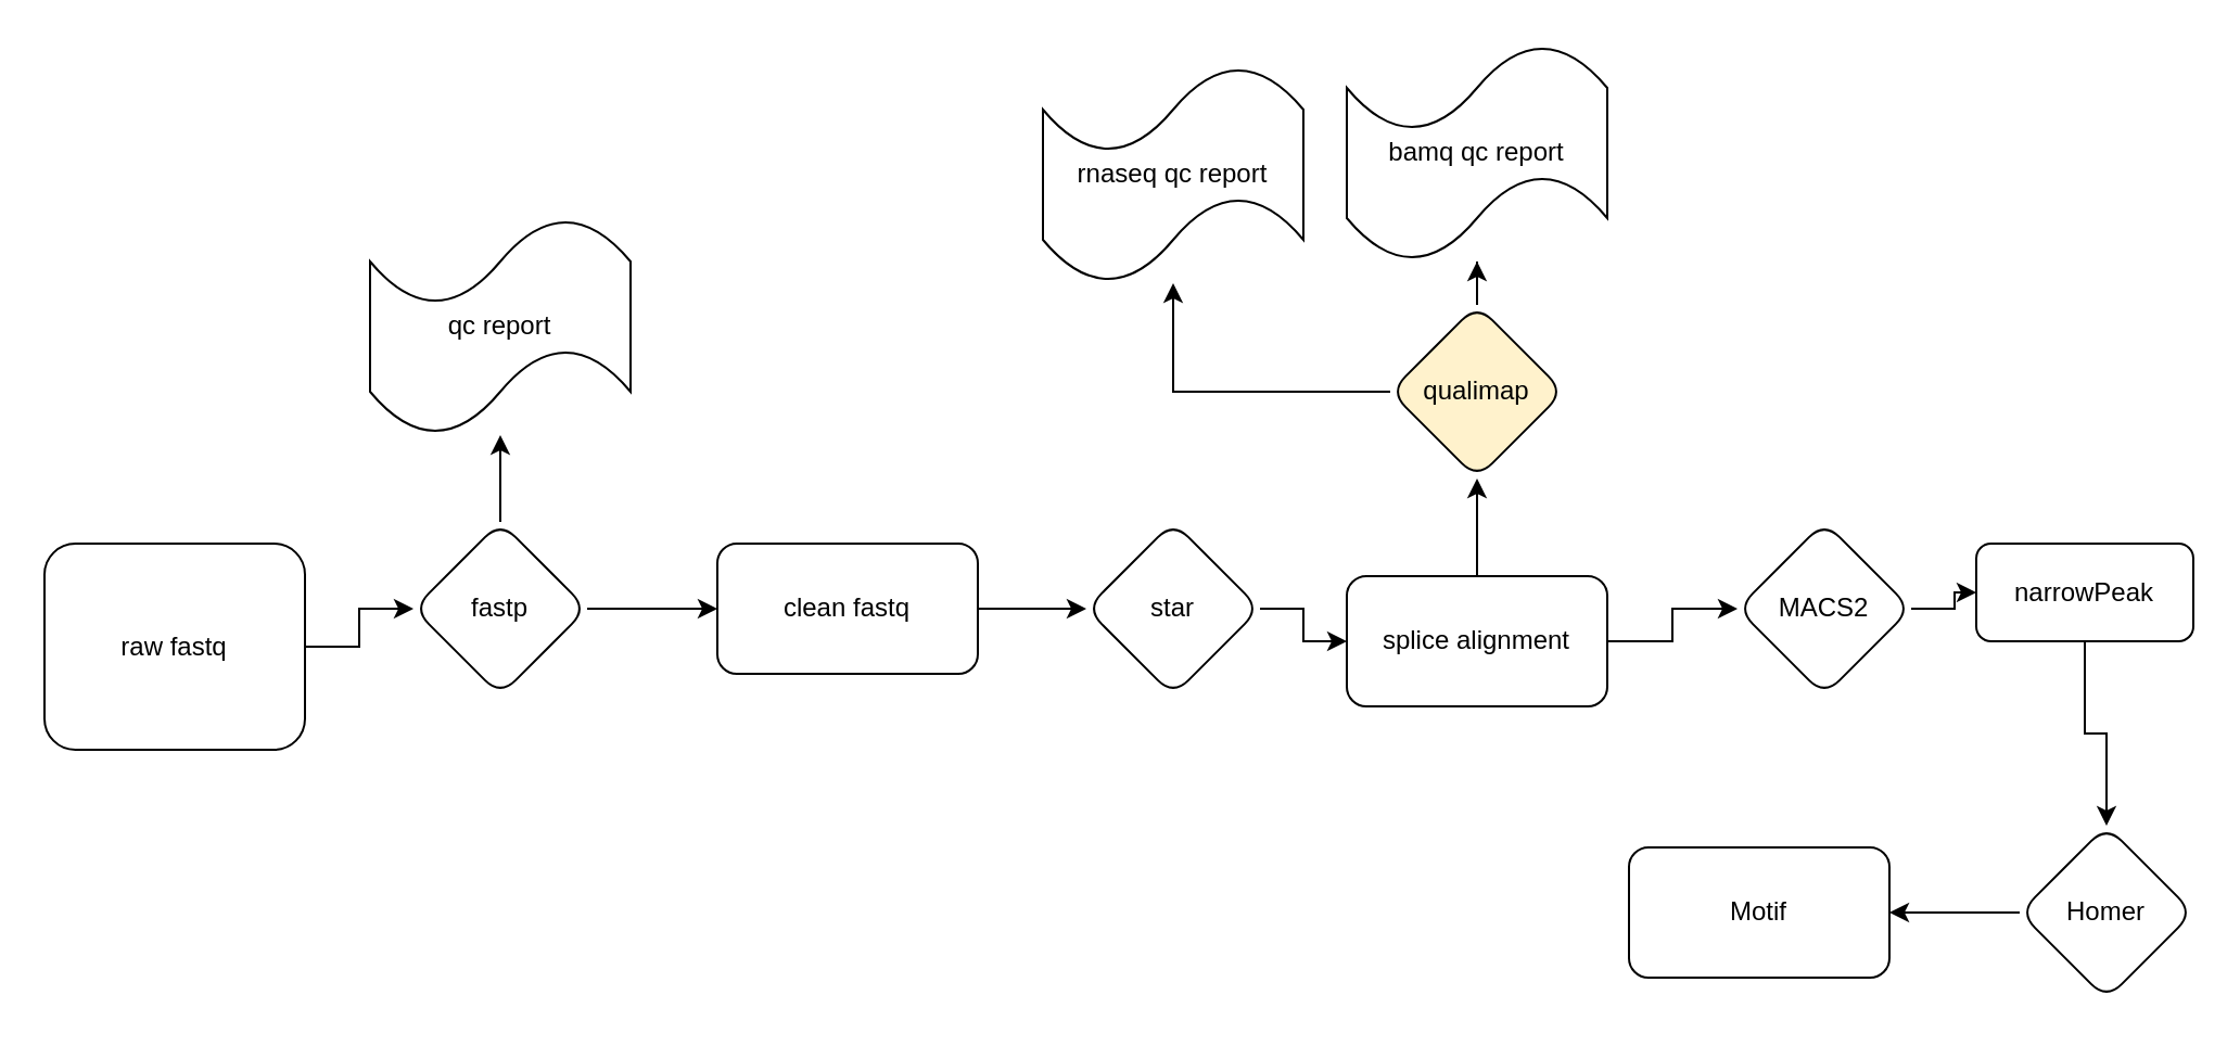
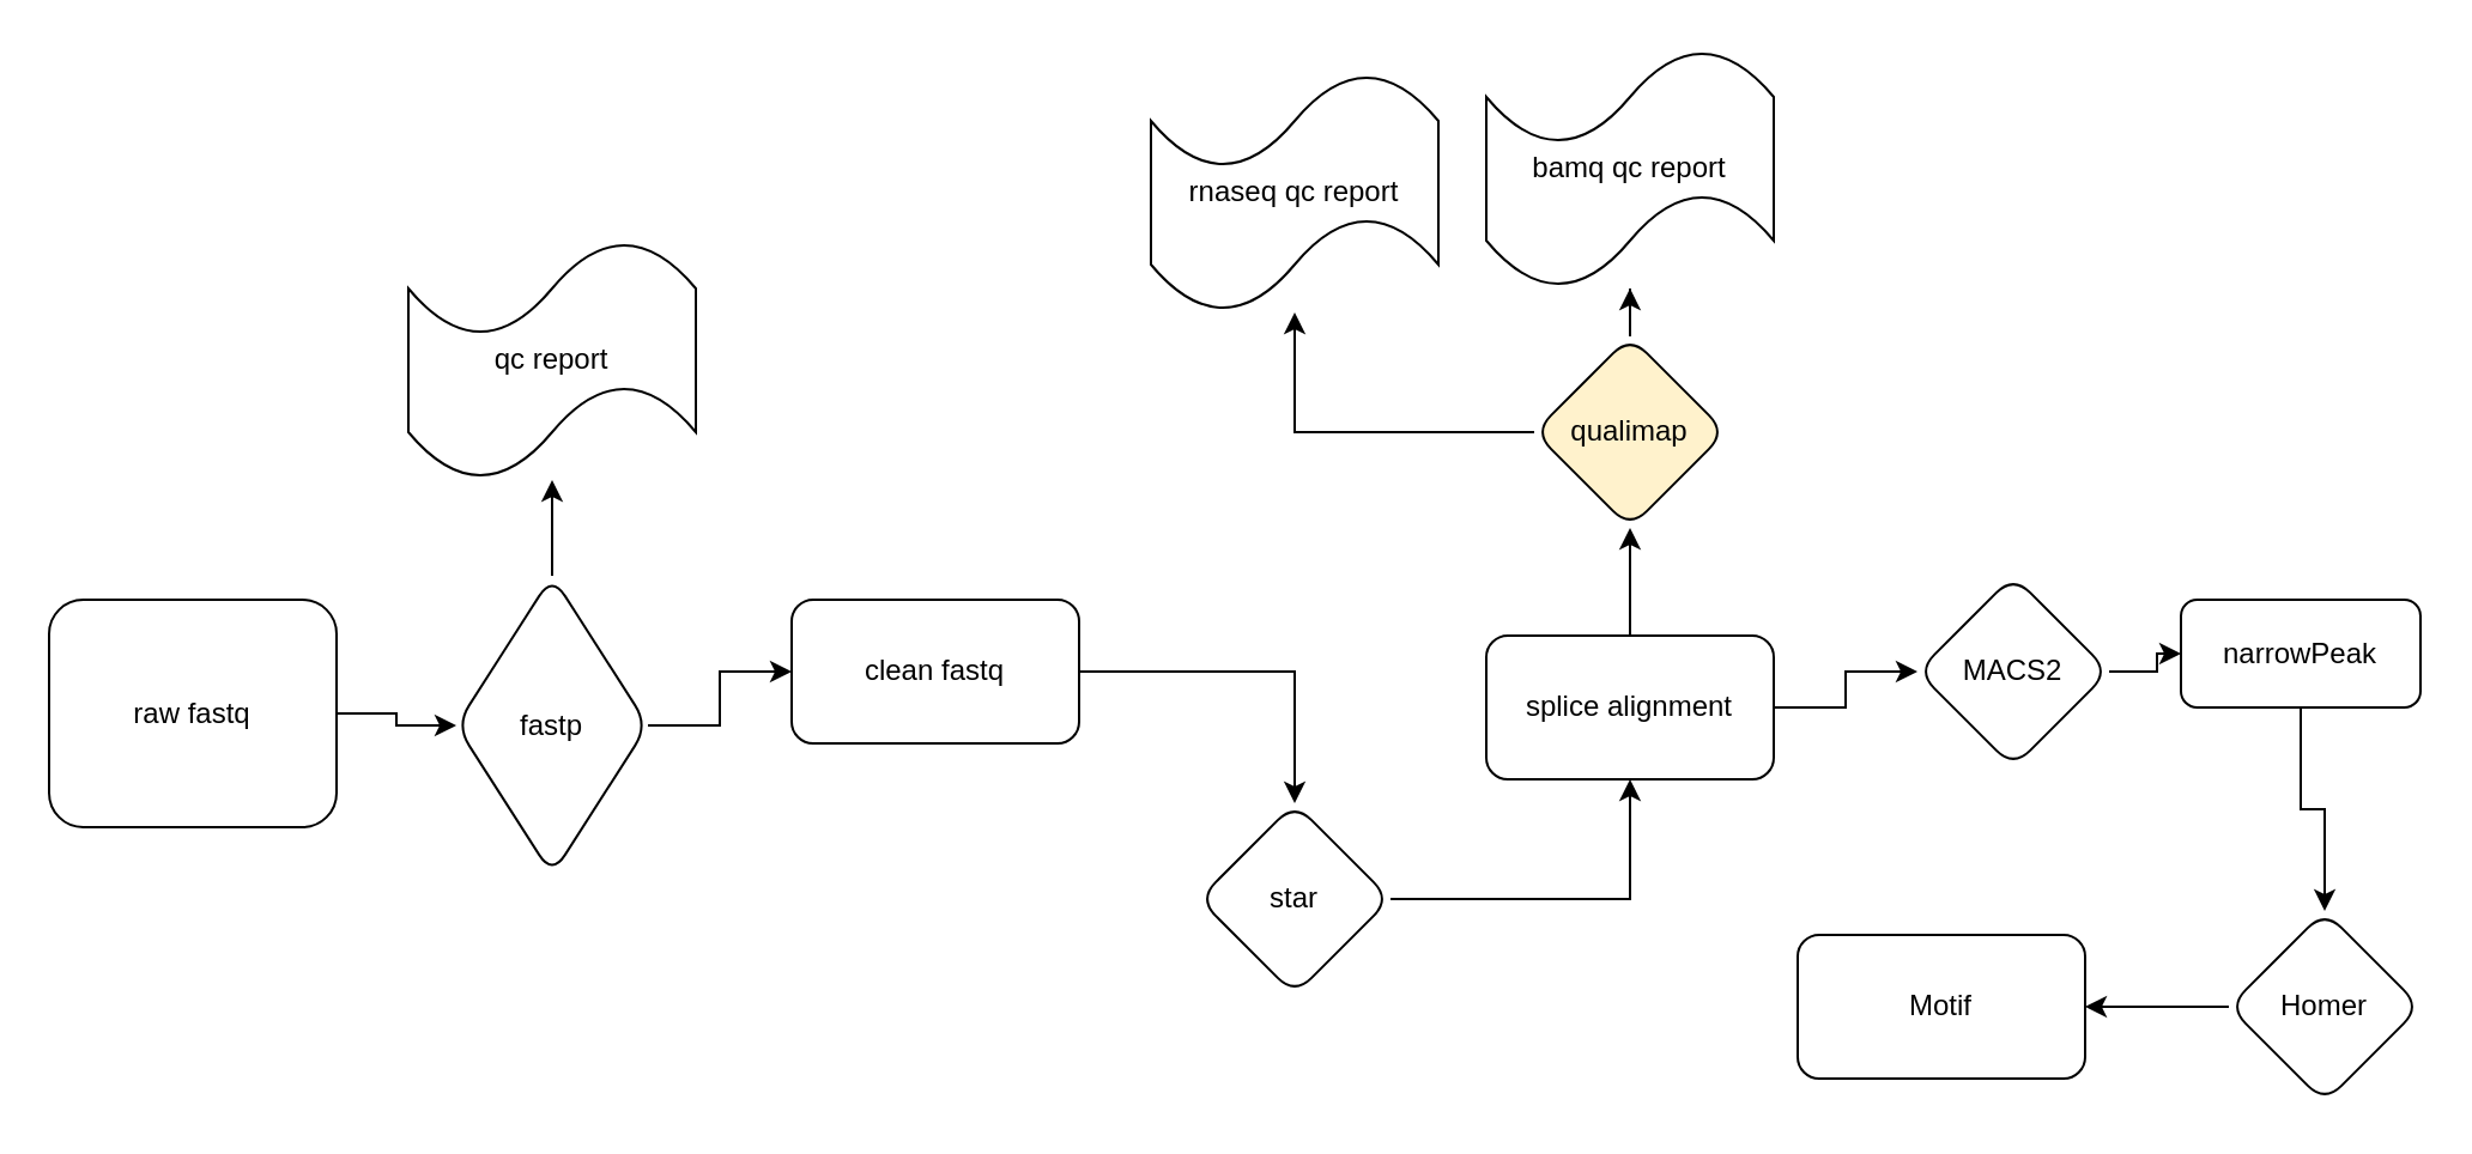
- <mxCell id="6" value="fastp" style="rhombus;whiteSpace=wrap;html=1;rounded=1;" vertex="1" parent="1"><mxGeometry x="190" y="240" width="80" height="80" as="geometry" /></mxCell>
+ <mxCell id="6" value="fastp" style="rhombus;whiteSpace=wrap;html=1;rounded=1;" vertex="1" parent="1"><mxGeometry x="190" y="240" width="80" height="125" as="geometry" /></mxCell>
- <mxCell id="11" value="star" style="rhombus;whiteSpace=wrap;html=1;rounded=1;" vertex="1" parent="1"><mxGeometry x="500" y="240" width="80" height="80" as="geometry" /></mxCell>
+ <mxCell id="11" value="star" style="rhombus;whiteSpace=wrap;html=1;rounded=1;" vertex="1" parent="1"><mxGeometry x="500" y="335" width="80" height="80" as="geometry" /></mxCell>
